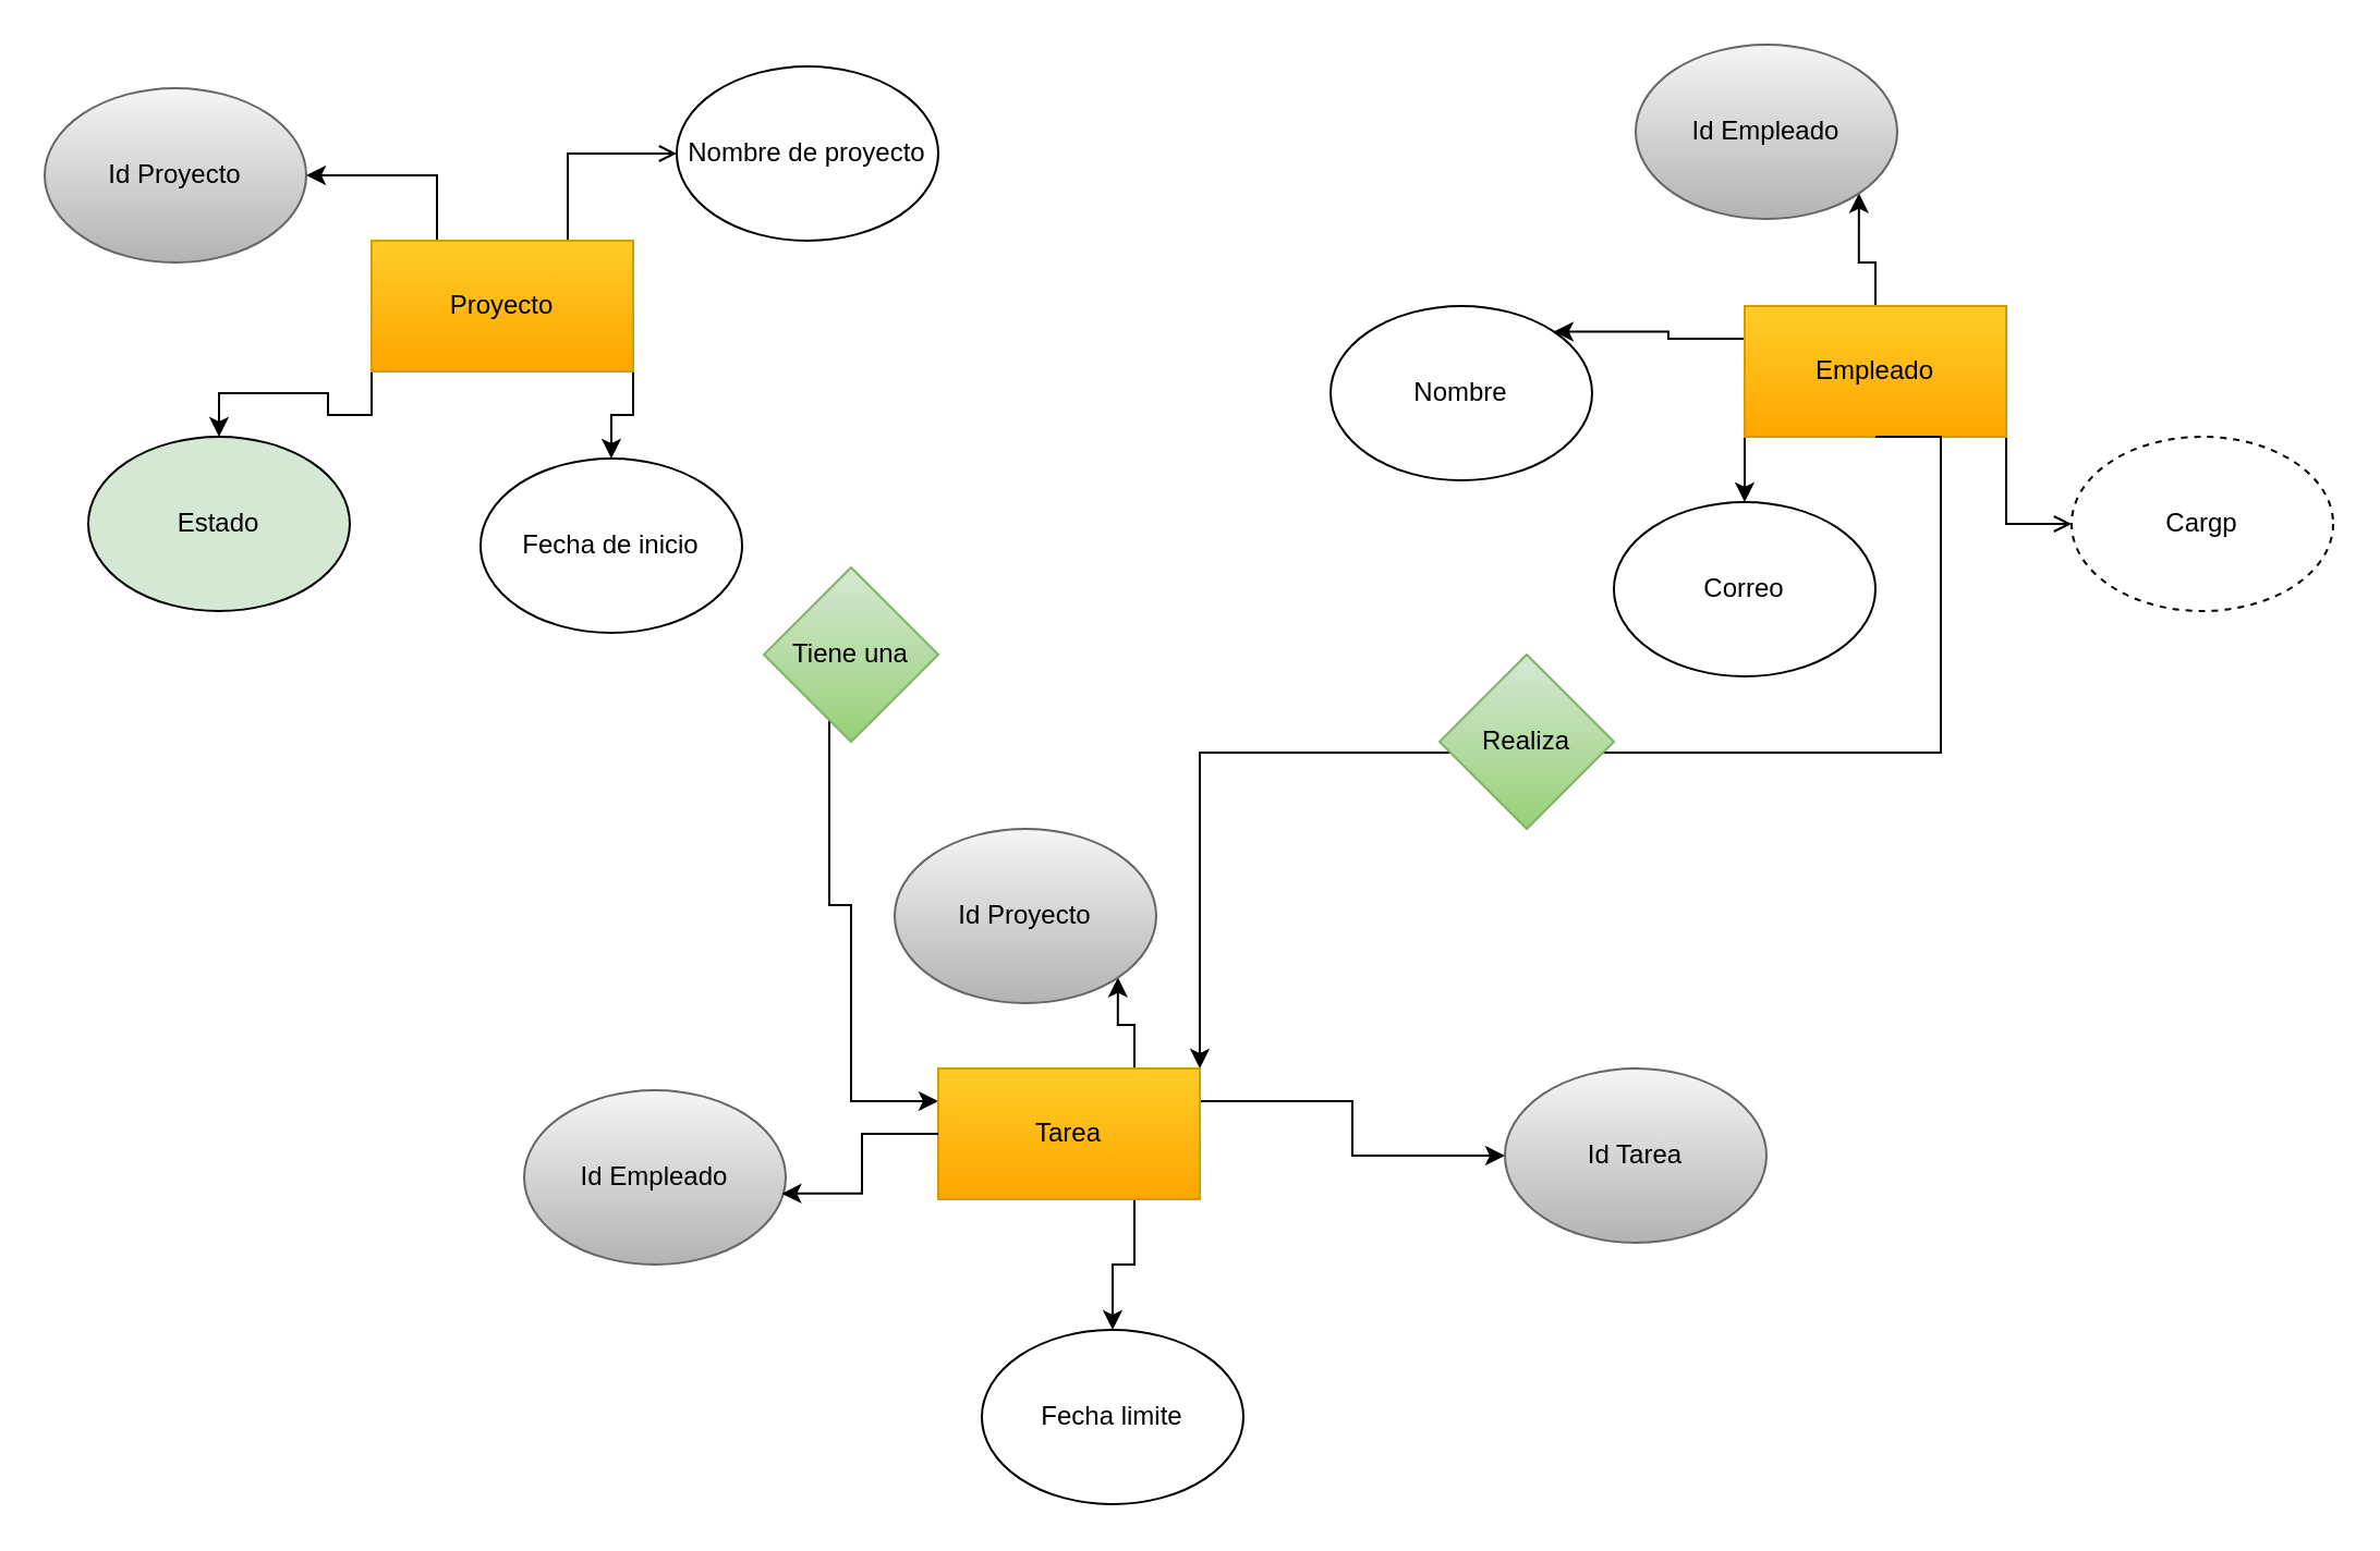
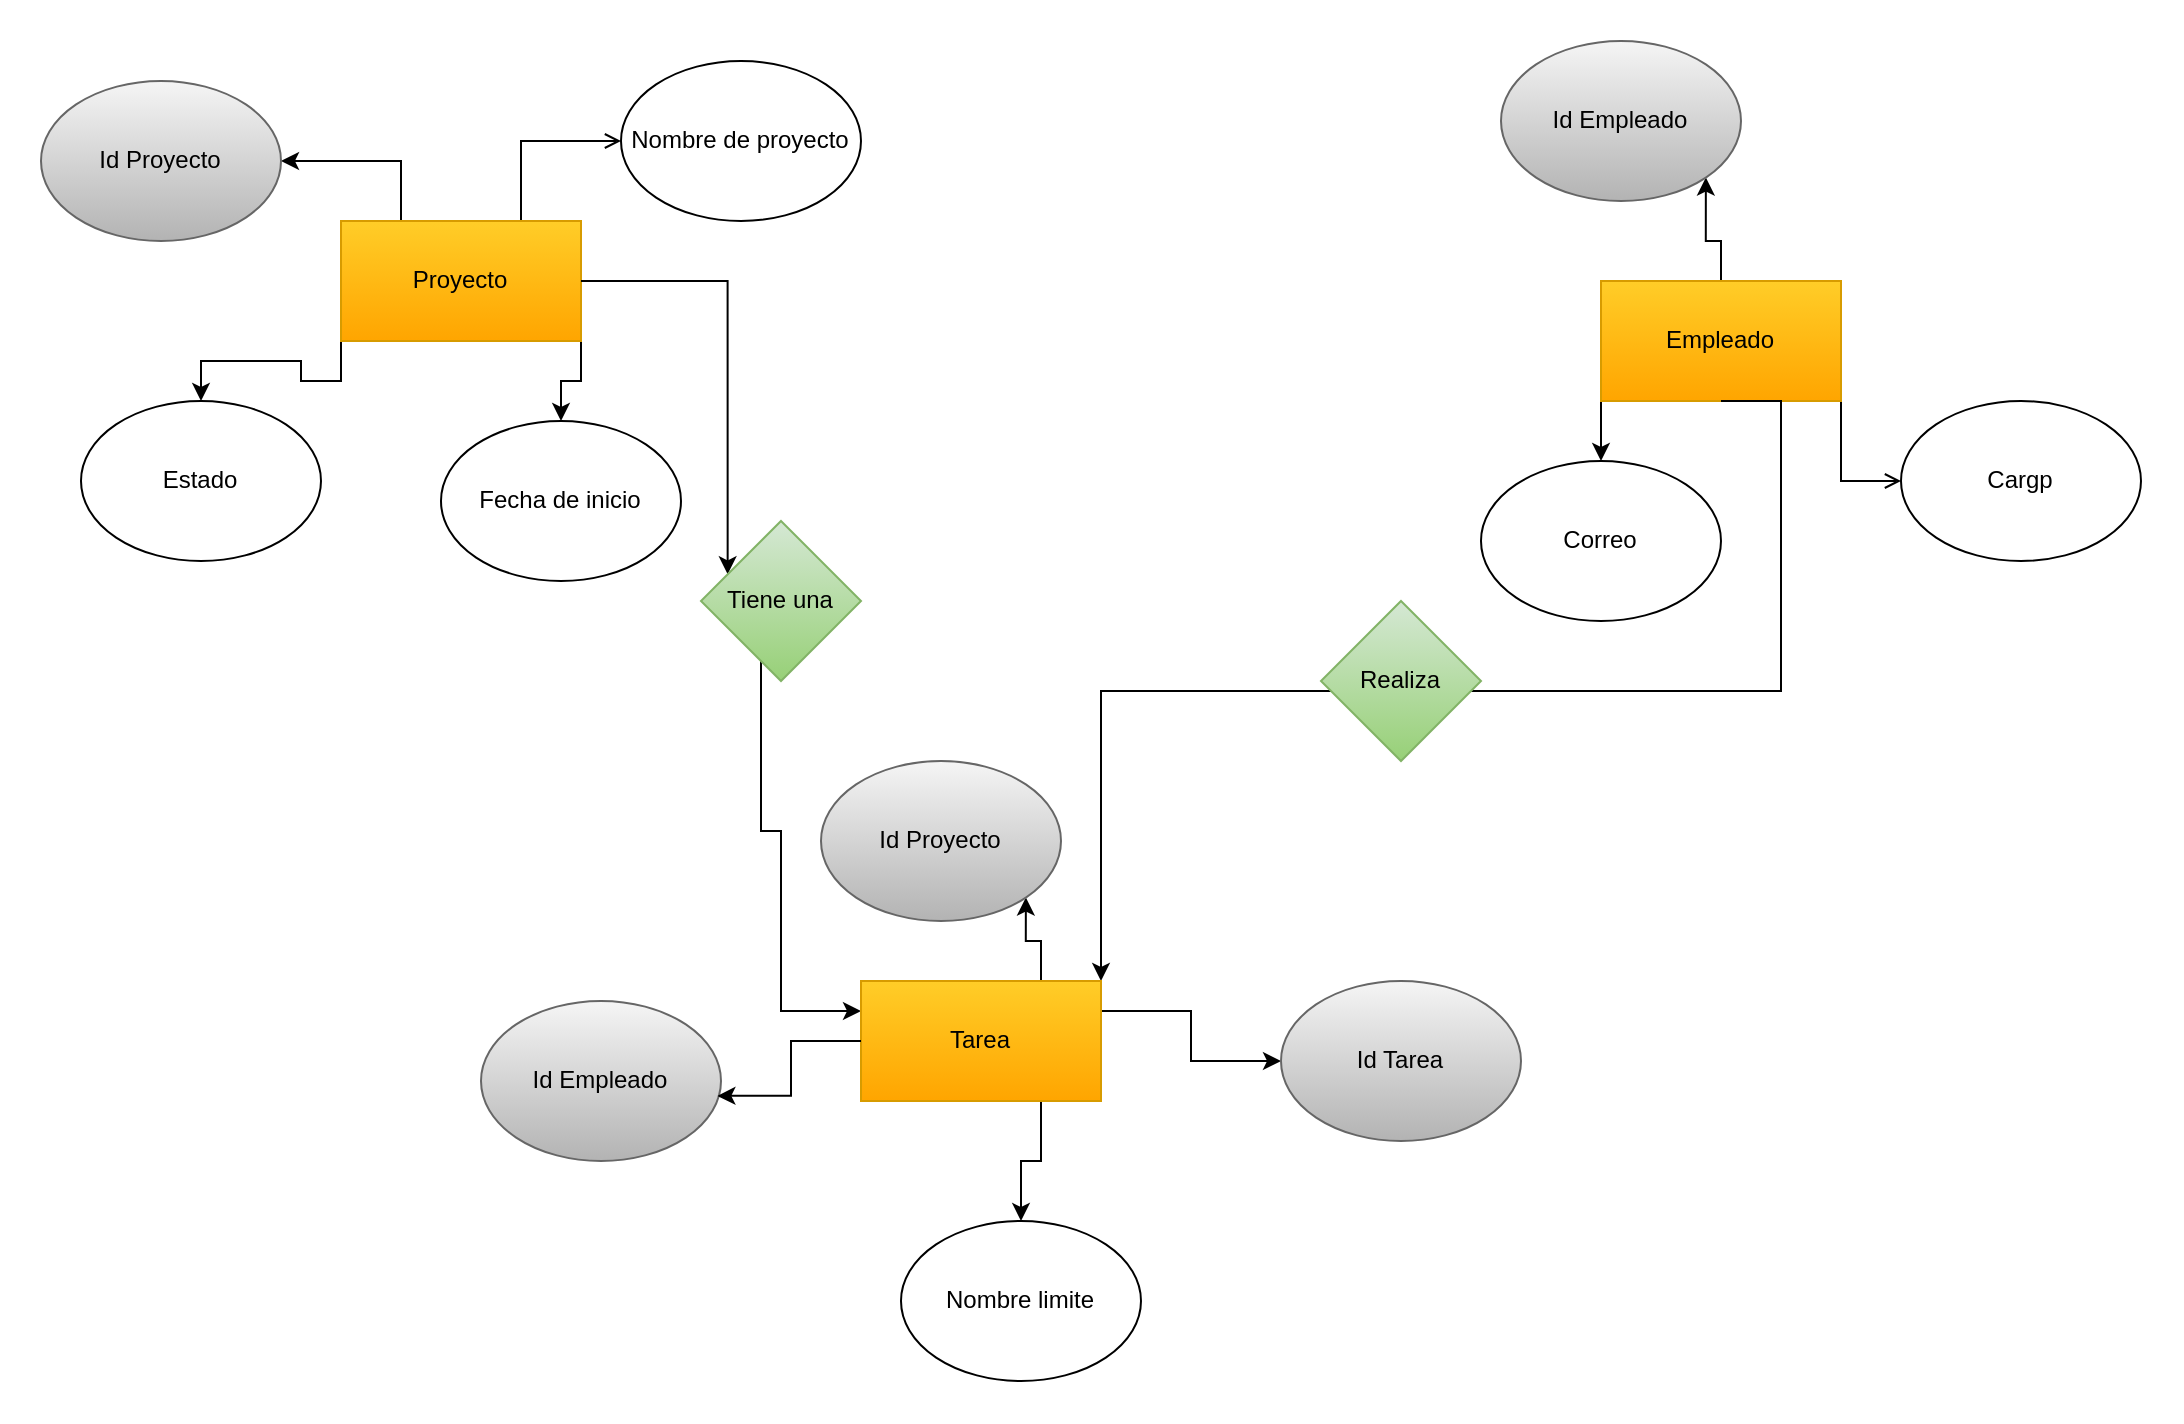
- <mxCell id="9" style="edgeStyle=orthogonalEdgeStyle;rounded=0;orthogonalLoop=1;jettySize=auto;html=1;exitX=0;exitY=0.25;exitDx=0;exitDy=0;entryX=1;entryY=0;entryDx=0;entryDy=0;" edge="1" parent="1" source="13" target="23"><mxGeometry relative="1" as="geometry" /></mxCell>
+ <mxCell id="31" value="" style="edgeStyle=orthogonalEdgeStyle;rounded=0;orthogonalLoop=1;jettySize=auto;html=1;exitX=1;exitY=0.5;exitDx=0;exitDy=0;entryX=0;entryY=0.25;entryDx=0;entryDy=0;" edge="1" parent="1" source="7" target="32"><mxGeometry relative="1" as="geometry"><mxPoint x="290" y="140" as="sourcePoint" /><mxPoint x="430" y="505" as="targetPoint" /></mxGeometry></mxCell>
- <mxCell id="23" value="Nombre" style="ellipse;whiteSpace=wrap;html=1;" vertex="1" parent="1"><mxGeometry x="610" y="140" width="120" height="80" as="geometry" /></mxCell>
- <mxCell id="26" value="Estado" style="ellipse;whiteSpace=wrap;html=1;fillColor=#d5e8d4;" vertex="1" parent="1"><mxGeometry x="40" y="200" width="120" height="80" as="geometry" /></mxCell>
+ <mxCell id="26" value="Estado" style="ellipse;whiteSpace=wrap;html=1;" vertex="1" parent="1"><mxGeometry x="40" y="200" width="120" height="80" as="geometry" /></mxCell>
- <mxCell id="22" value="Cargp" style="ellipse;whiteSpace=wrap;html=1;dashed=1;" vertex="1" parent="1"><mxGeometry x="950" y="200" width="120" height="80" as="geometry" /></mxCell>
+ <mxCell id="22" value="Cargp" style="ellipse;whiteSpace=wrap;html=1;" vertex="1" parent="1"><mxGeometry x="950" y="200" width="120" height="80" as="geometry" /></mxCell>
- <mxCell id="21" value="Id Tarea" style="ellipse;whiteSpace=wrap;html=1;fillColor=#f5f5f5;gradientColor=#b3b3b3;strokeColor=#666666;" vertex="1" parent="1"><mxGeometry x="690" y="490" width="120" height="80" as="geometry" /></mxCell>
+ <mxCell id="21" value="Id Tarea" style="ellipse;whiteSpace=wrap;html=1;fillColor=#f5f5f5;gradientColor=#b3b3b3;strokeColor=#666666;" vertex="1" parent="1"><mxGeometry x="640" y="490" width="120" height="80" as="geometry" /></mxCell>
- <mxCell id="18" value="Fecha limite" style="ellipse;whiteSpace=wrap;html=1;" vertex="1" parent="1"><mxGeometry x="450" y="610" width="120" height="80" as="geometry" /></mxCell>
+ <mxCell id="18" value="Nombre limite" style="ellipse;whiteSpace=wrap;html=1;" vertex="1" parent="1"><mxGeometry x="450" y="610" width="120" height="80" as="geometry" /></mxCell>
